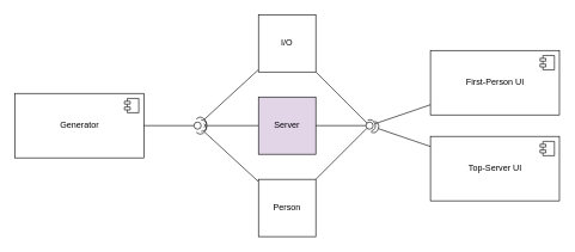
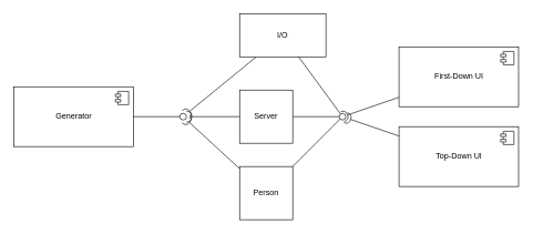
- <mxCell id="12" value="I/O" style="whiteSpace=wrap;html=1;aspect=fixed;" vertex="1" parent="1"><mxGeometry x="360" y="20" width="80" height="80" as="geometry" /></mxCell>
+ <mxCell id="12" value="I/O" style="whiteSpace=wrap;html=1;aspect=fixed;" vertex="1" parent="1"><mxGeometry x="360" y="20" width="130" height="65" as="geometry" /></mxCell>
- <mxCell id="9" value="First-Person UI" style="html=1;dropTarget=0;" vertex="1" parent="1"><mxGeometry x="600" y="70" width="180" height="90" as="geometry" /></mxCell>
+ <mxCell id="9" value="First-Down UI" style="html=1;dropTarget=0;" vertex="1" parent="1"><mxGeometry x="600" y="70" width="180" height="90" as="geometry" /></mxCell>
- <mxCell id="11" value="Server" style="whiteSpace=wrap;html=1;aspect=fixed;fillColor=#e1d5e7;" vertex="1" parent="1"><mxGeometry x="360" y="135" width="80" height="80" as="geometry" /></mxCell>
+ <mxCell id="11" value="Server" style="whiteSpace=wrap;html=1;aspect=fixed;" vertex="1" parent="1"><mxGeometry x="360" y="135" width="80" height="80" as="geometry" /></mxCell>
- <mxCell id="14" value="Top-Server UI" style="html=1;dropTarget=0;" vertex="1" parent="1"><mxGeometry x="600" y="190" width="180" height="90" as="geometry" /></mxCell>
+ <mxCell id="14" value="Top-Down UI" style="html=1;dropTarget=0;" vertex="1" parent="1"><mxGeometry x="600" y="190" width="180" height="90" as="geometry" /></mxCell>
